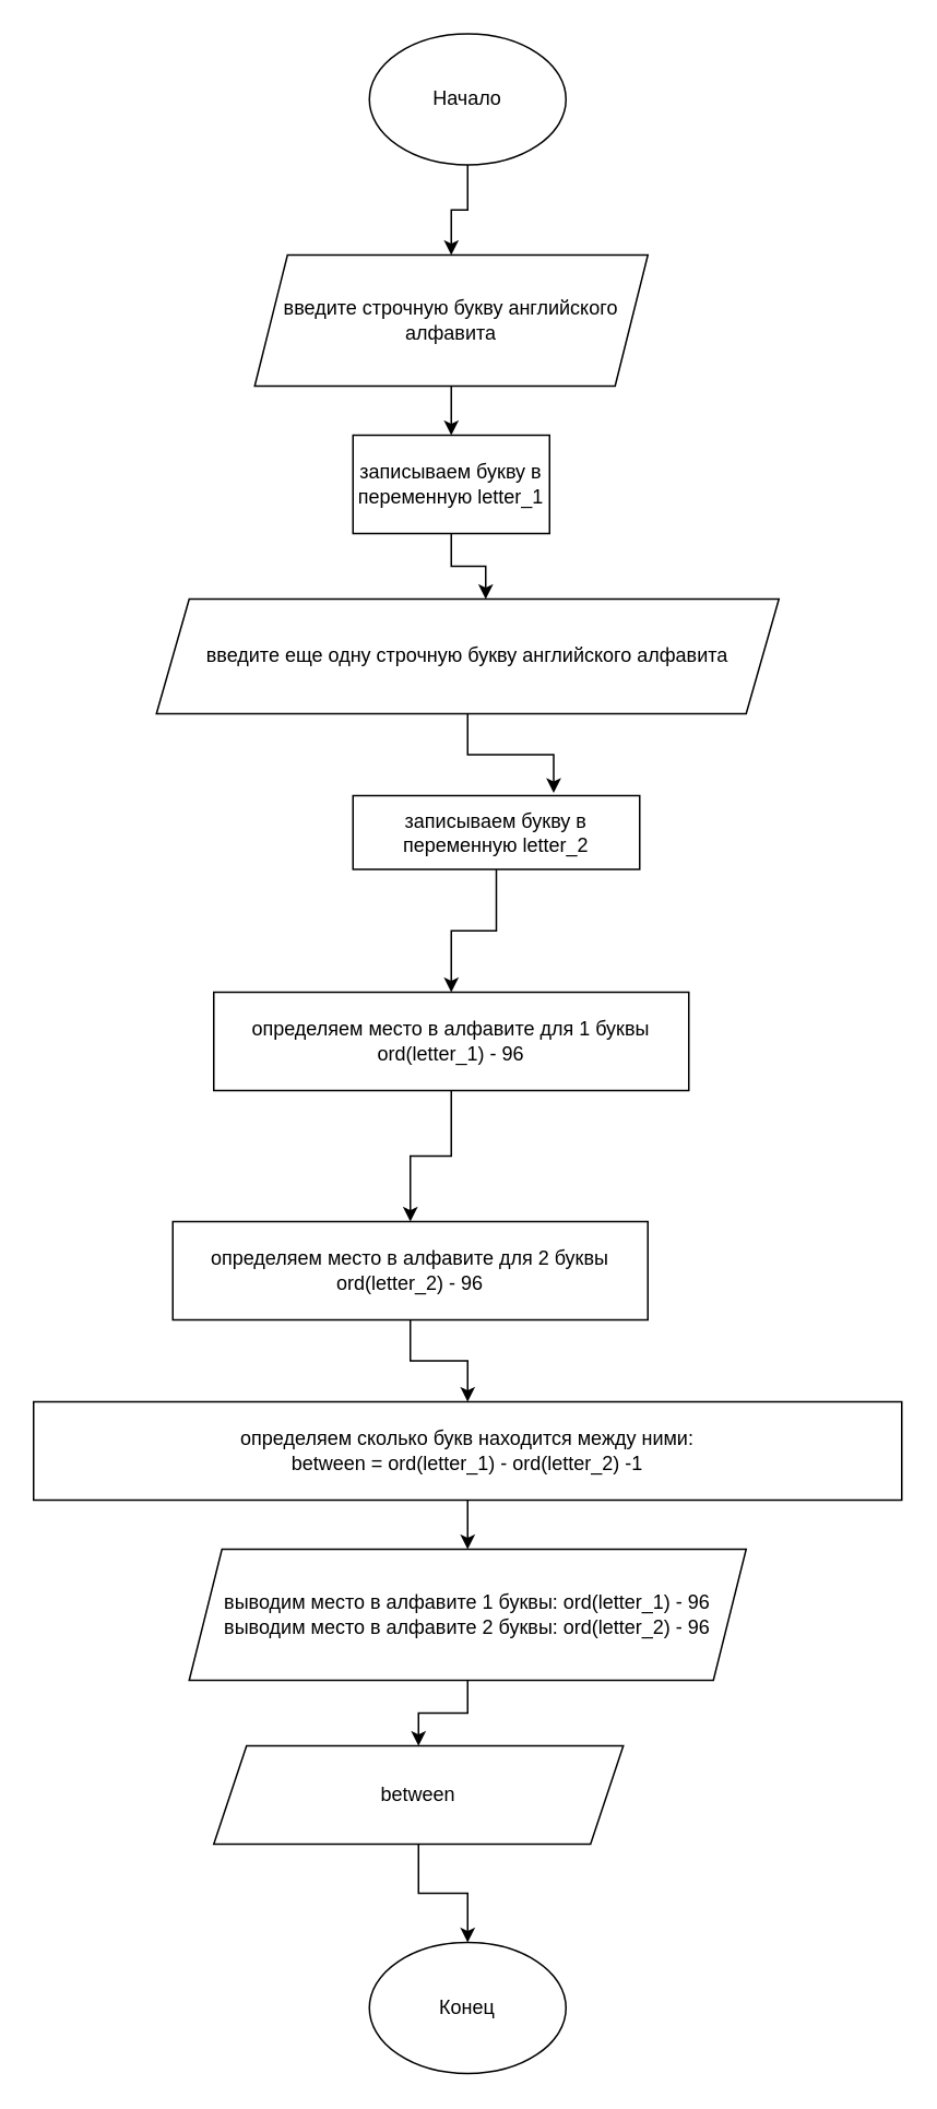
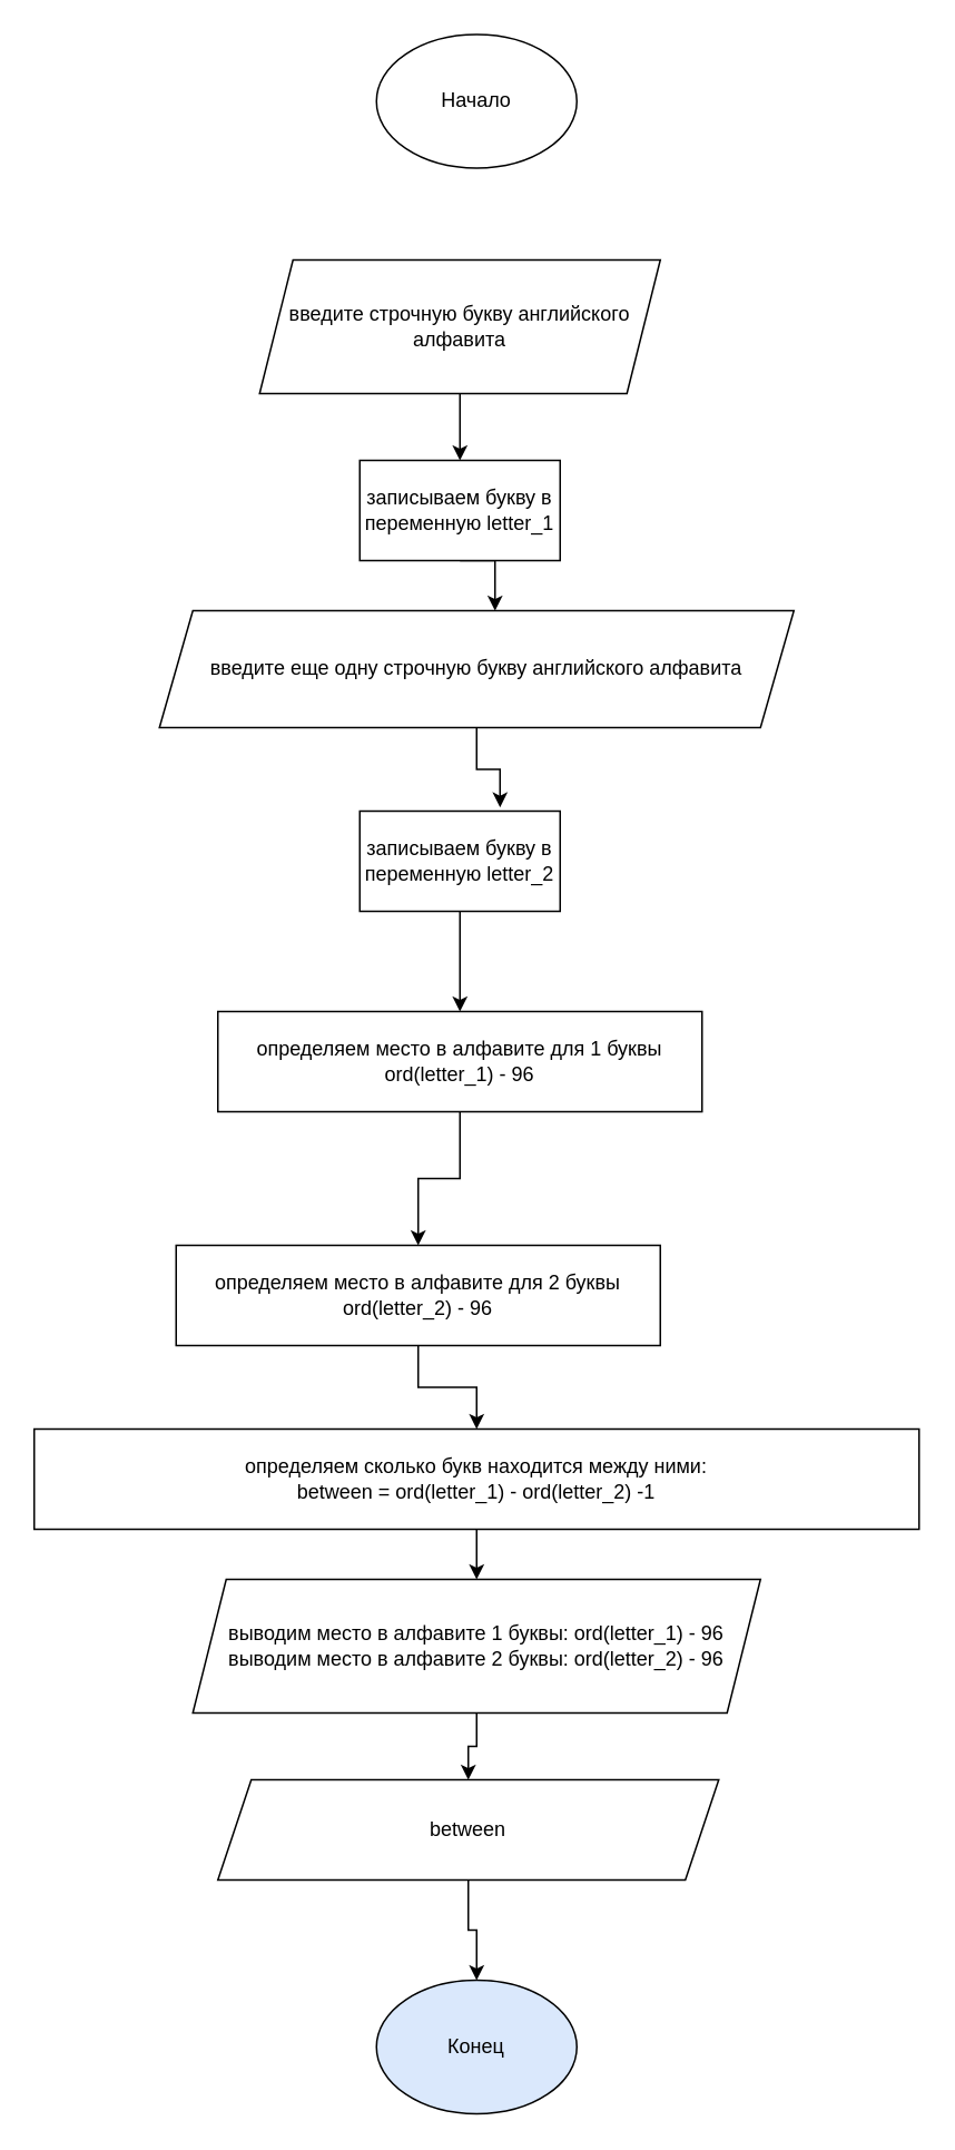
- <mxCell id="2" style="edgeStyle=orthogonalEdgeStyle;rounded=0;orthogonalLoop=1;jettySize=auto;html=1;exitX=0.5;exitY=1;exitDx=0;exitDy=0;entryX=0.5;entryY=0;entryDx=0;entryDy=0;" parent="1" source="3" target="5" edge="1"><mxGeometry relative="1" as="geometry" /></mxCell>
- <mxCell id="7" value="записываем букву в переменную letter_1" style="rounded=0;whiteSpace=wrap;html=1;" vertex="1" parent="1"><mxGeometry x="215" y="265" width="120" height="60" as="geometry" /></mxCell>
+ <mxCell id="7" value="записываем букву в переменную letter_1" style="rounded=0;whiteSpace=wrap;html=1;" vertex="1" parent="1"><mxGeometry x="215" y="275" width="120" height="60" as="geometry" /></mxCell>
- <mxCell id="11" value="записываем букву в переменную letter_2" style="rounded=0;whiteSpace=wrap;html=1;" vertex="1" parent="1"><mxGeometry x="215" y="485" width="175" height="45" as="geometry" /></mxCell>
+ <mxCell id="11" value="записываем букву в переменную letter_2" style="rounded=0;whiteSpace=wrap;html=1;" vertex="1" parent="1"><mxGeometry x="215" y="485" width="120" height="60" as="geometry" /></mxCell>
- <mxCell id="21" value="between" style="shape=parallelogram;perimeter=parallelogramPerimeter;whiteSpace=wrap;html=1;fixedSize=1;" vertex="1" parent="1"><mxGeometry x="130" y="1065" width="250" height="60" as="geometry" /></mxCell>
+ <mxCell id="21" value="between" style="shape=parallelogram;perimeter=parallelogramPerimeter;whiteSpace=wrap;html=1;fixedSize=1;" vertex="1" parent="1"><mxGeometry x="130" y="1065" width="300" height="60" as="geometry" /></mxCell>
- <mxCell id="22" value="Конец" style="ellipse;whiteSpace=wrap;html=1;" vertex="1" parent="1"><mxGeometry x="225" y="1185" width="120" height="80" as="geometry" /></mxCell>
+ <mxCell id="22" value="Конец" style="ellipse;whiteSpace=wrap;html=1;fillColor=#dae8fc;" vertex="1" parent="1"><mxGeometry x="225" y="1185" width="120" height="80" as="geometry" /></mxCell>
